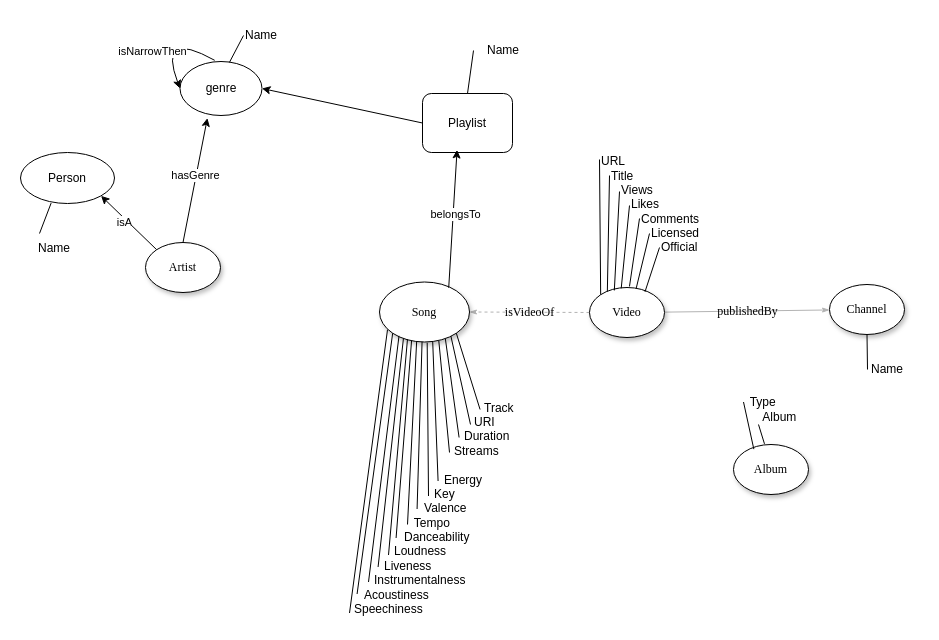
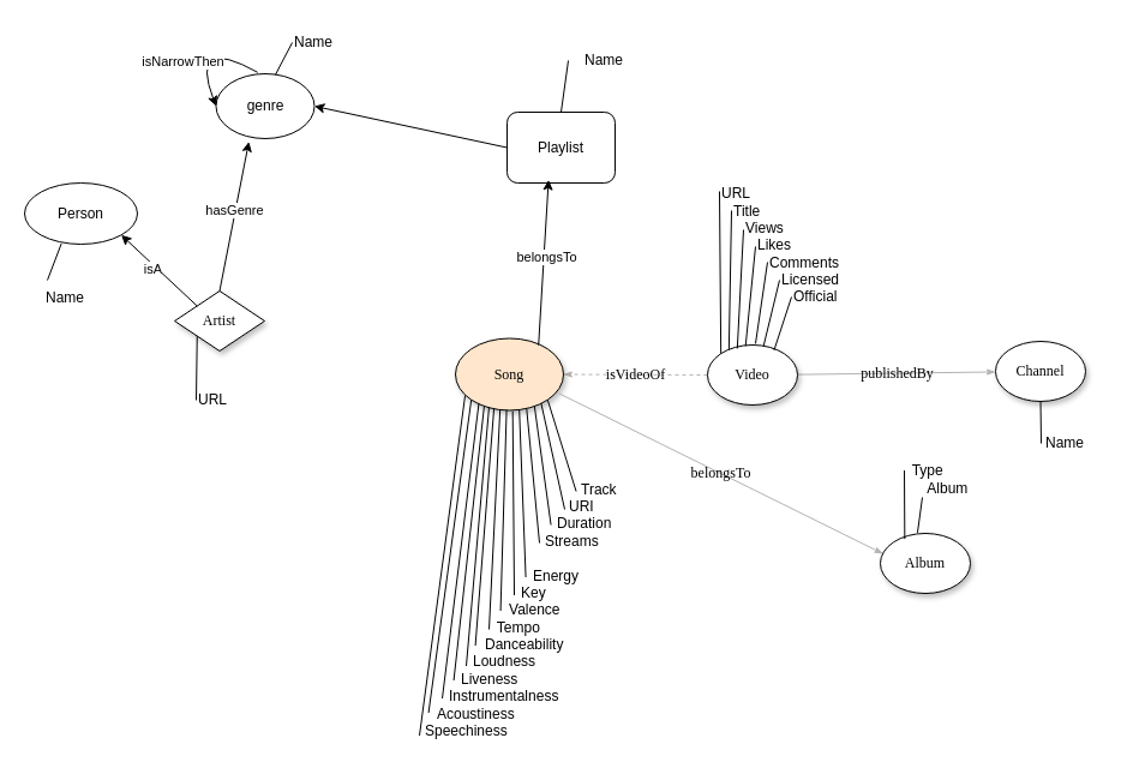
- <mxCell id="5" value="&lt;span&gt;Artist&lt;/span&gt;" style="ellipse;whiteSpace=wrap;html=1;rounded=0;shadow=1;comic=0;labelBackgroundColor=none;strokeWidth=1;fontFamily=Verdana;fontSize=12;align=center;" parent="1" vertex="1"><mxGeometry x="145" y="242" width="75" height="50" as="geometry" /></mxCell>
+ <mxCell id="5" value="&lt;span&gt;Artist&lt;/span&gt;" style="rhombus;whiteSpace=wrap;html=1;shadow=1;comic=0;labelBackgroundColor=none;strokeWidth=1;fontFamily=Verdana;fontSize=12;align=center;" parent="1" vertex="1"><mxGeometry x="145" y="242" width="75" height="50" as="geometry" /></mxCell>
+ <mxCell id="15" value="" style="endArrow=none;html=1;rounded=0;entryX=0;entryY=1;entryDx=0;entryDy=0;exitX=0;exitY=0.5;exitDx=0;exitDy=0;" parent="1" target="5" edge="1" source="13"><mxGeometry width="50" height="50" relative="1" as="geometry"><mxPoint x="159" y="489" as="sourcePoint" /><mxPoint x="169" y="429" as="targetPoint" /></mxGeometry></mxCell>
- <mxCell id="3" value="Song" style="ellipse;whiteSpace=wrap;html=1;rounded=0;shadow=1;comic=0;labelBackgroundColor=none;strokeWidth=1;fontFamily=Verdana;fontSize=12;align=center;" parent="1" vertex="1"><mxGeometry x="379" y="281.5" width="90" height="60" as="geometry" /></mxCell>
+ <mxCell id="3" value="Song" style="ellipse;whiteSpace=wrap;html=1;rounded=0;shadow=1;comic=0;labelBackgroundColor=none;strokeWidth=1;fontFamily=Verdana;fontSize=12;align=center;fillColor=#ffe6cc;" parent="1" vertex="1"><mxGeometry x="379" y="281.5" width="90" height="60" as="geometry" /></mxCell>
+ <mxCell id="13" value="URL" style="text;html=1;strokeColor=none;fillColor=none;align=left;verticalAlign=middle;whiteSpace=wrap;rounded=0;" parent="1" vertex="1"><mxGeometry x="163" y="318" width="60" height="30" as="geometry" /></mxCell>
+ <mxCell id="9" value="belongsTo" style="edgeStyle=none;rounded=1;html=1;labelBackgroundColor=none;startArrow=none;startFill=0;startSize=5;endArrow=classicThin;endFill=1;endSize=5;jettySize=auto;orthogonalLoop=1;strokeColor=#B3B3B3;strokeWidth=1;fontFamily=Verdana;fontSize=12;exitX=0.956;exitY=0.763;exitDx=0;exitDy=0;entryX=0.032;entryY=0.34;entryDx=0;entryDy=0;exitPerimeter=0;entryPerimeter=0;" parent="1" source="3" target="4" edge="1"><mxGeometry relative="1" as="geometry"><mxPoint x="449" y="319" as="sourcePoint" /><mxPoint x="609" y="319" as="targetPoint" /></mxGeometry></mxCell>
- <mxCell id="10" value="&lt;div style=&quot;text-align: left;&quot;&gt;&lt;span style=&quot;background-color: initial;&quot;&gt;Type&lt;/span&gt;&lt;/div&gt;&amp;nbsp; &amp;nbsp; Album" style="text;html=1;strokeColor=none;fillColor=none;align=center;verticalAlign=middle;whiteSpace=wrap;rounded=0;" parent="1" vertex="1"><mxGeometry x="743" y="394" width="60" height="30" as="geometry" /></mxCell>
+ <mxCell id="10" value="&lt;div style=&quot;text-align: left;&quot;&gt;&lt;span style=&quot;background-color: initial;&quot;&gt;Type&lt;/span&gt;&lt;/div&gt;&amp;nbsp; &amp;nbsp; Album" style="text;html=1;strokeColor=none;fillColor=none;align=center;verticalAlign=middle;whiteSpace=wrap;rounded=0;" parent="1" vertex="1"><mxGeometry x="753" y="384" width="60" height="30" as="geometry" /></mxCell>
